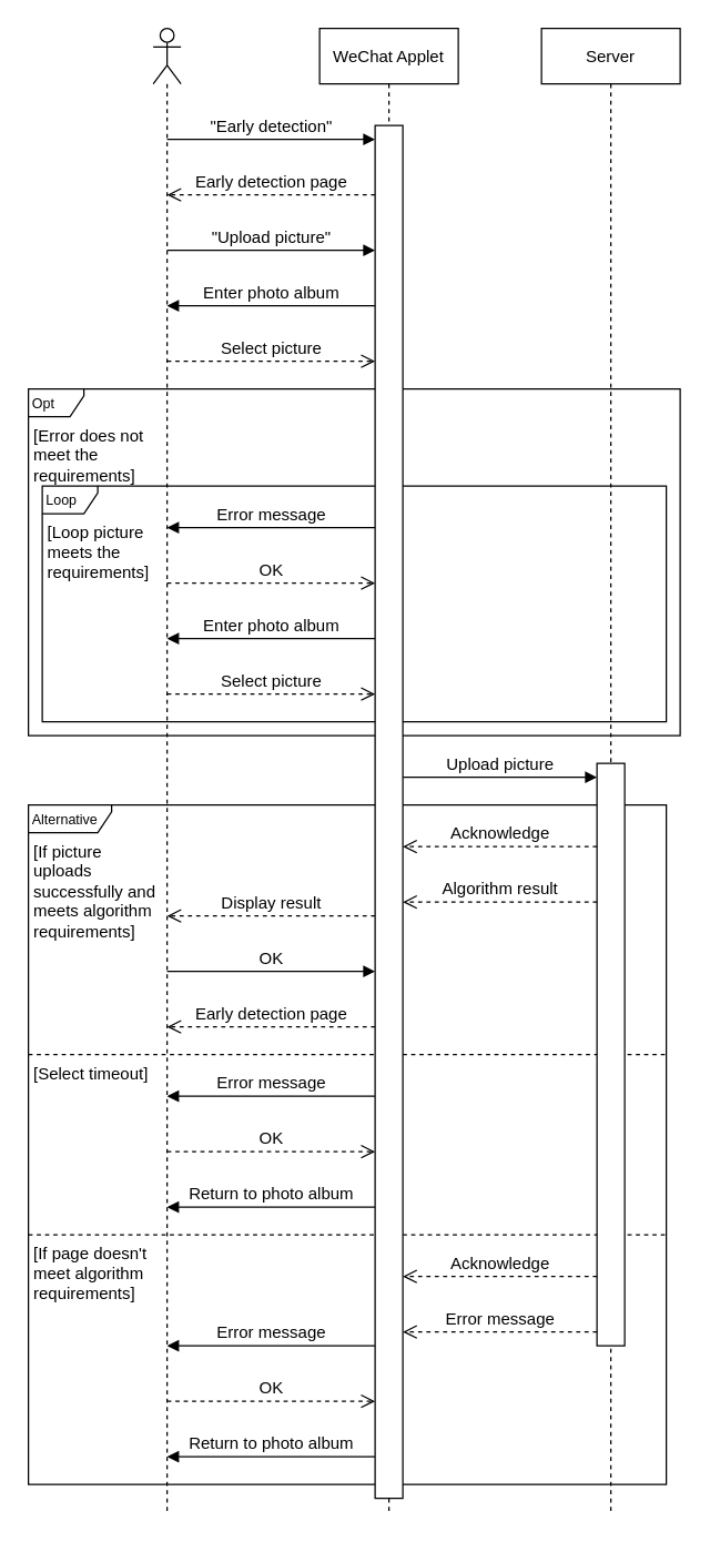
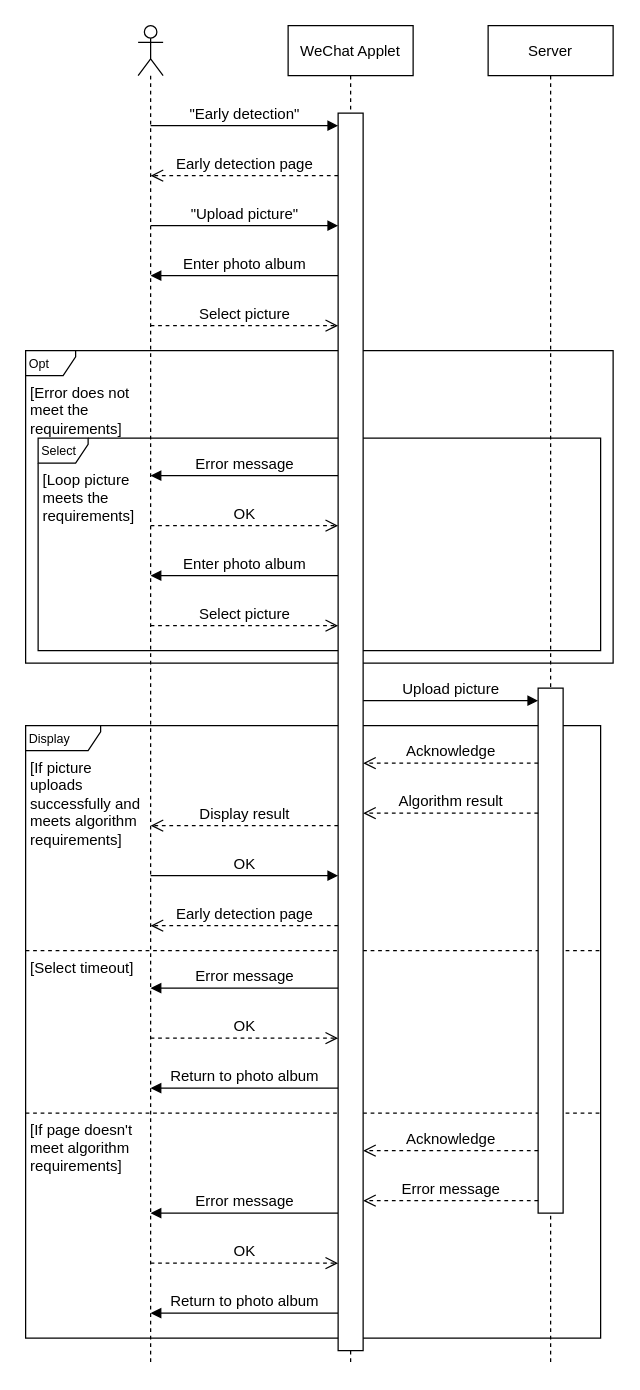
- <mxCell id="6" value="&lt;font style=&quot;font-size: 10px&quot;&gt;Loop&lt;/font&gt;" style="shape=umlFrame;tabWidth=110;tabHeight=30;tabPosition=left;html=1;boundedLbl=1;labelInHeader=1;width=40;height=20;align=left;spacingLeft=1;container=0;" parent="1" vertex="1"><mxGeometry x="30" y="350" width="450" height="170" as="geometry" /></mxCell>
+ <mxCell id="6" value="&lt;font style=&quot;font-size: 10px&quot;&gt;Select&lt;/font&gt;" style="shape=umlFrame;tabWidth=110;tabHeight=30;tabPosition=left;html=1;boundedLbl=1;labelInHeader=1;width=40;height=20;align=left;spacingLeft=1;container=0;" parent="1" vertex="1"><mxGeometry x="30" y="350" width="450" height="170" as="geometry" /></mxCell>
- <mxCell id="2" value="&lt;font style=&quot;font-size: 10px&quot;&gt;Alternative&lt;/font&gt;" style="shape=umlFrame;tabWidth=110;tabHeight=30;tabPosition=left;html=1;boundedLbl=1;labelInHeader=1;width=60;height=20;align=left;spacingLeft=1;container=0;" vertex="1" parent="1"><mxGeometry x="20" y="580" width="460" height="490" as="geometry" /></mxCell>
+ <mxCell id="2" value="&lt;font style=&quot;font-size: 10px&quot;&gt;Display&lt;/font&gt;" style="shape=umlFrame;tabWidth=110;tabHeight=30;tabPosition=left;html=1;boundedLbl=1;labelInHeader=1;width=60;height=20;align=left;spacingLeft=1;container=0;" vertex="1" parent="1"><mxGeometry x="20" y="580" width="460" height="490" as="geometry" /></mxCell>
